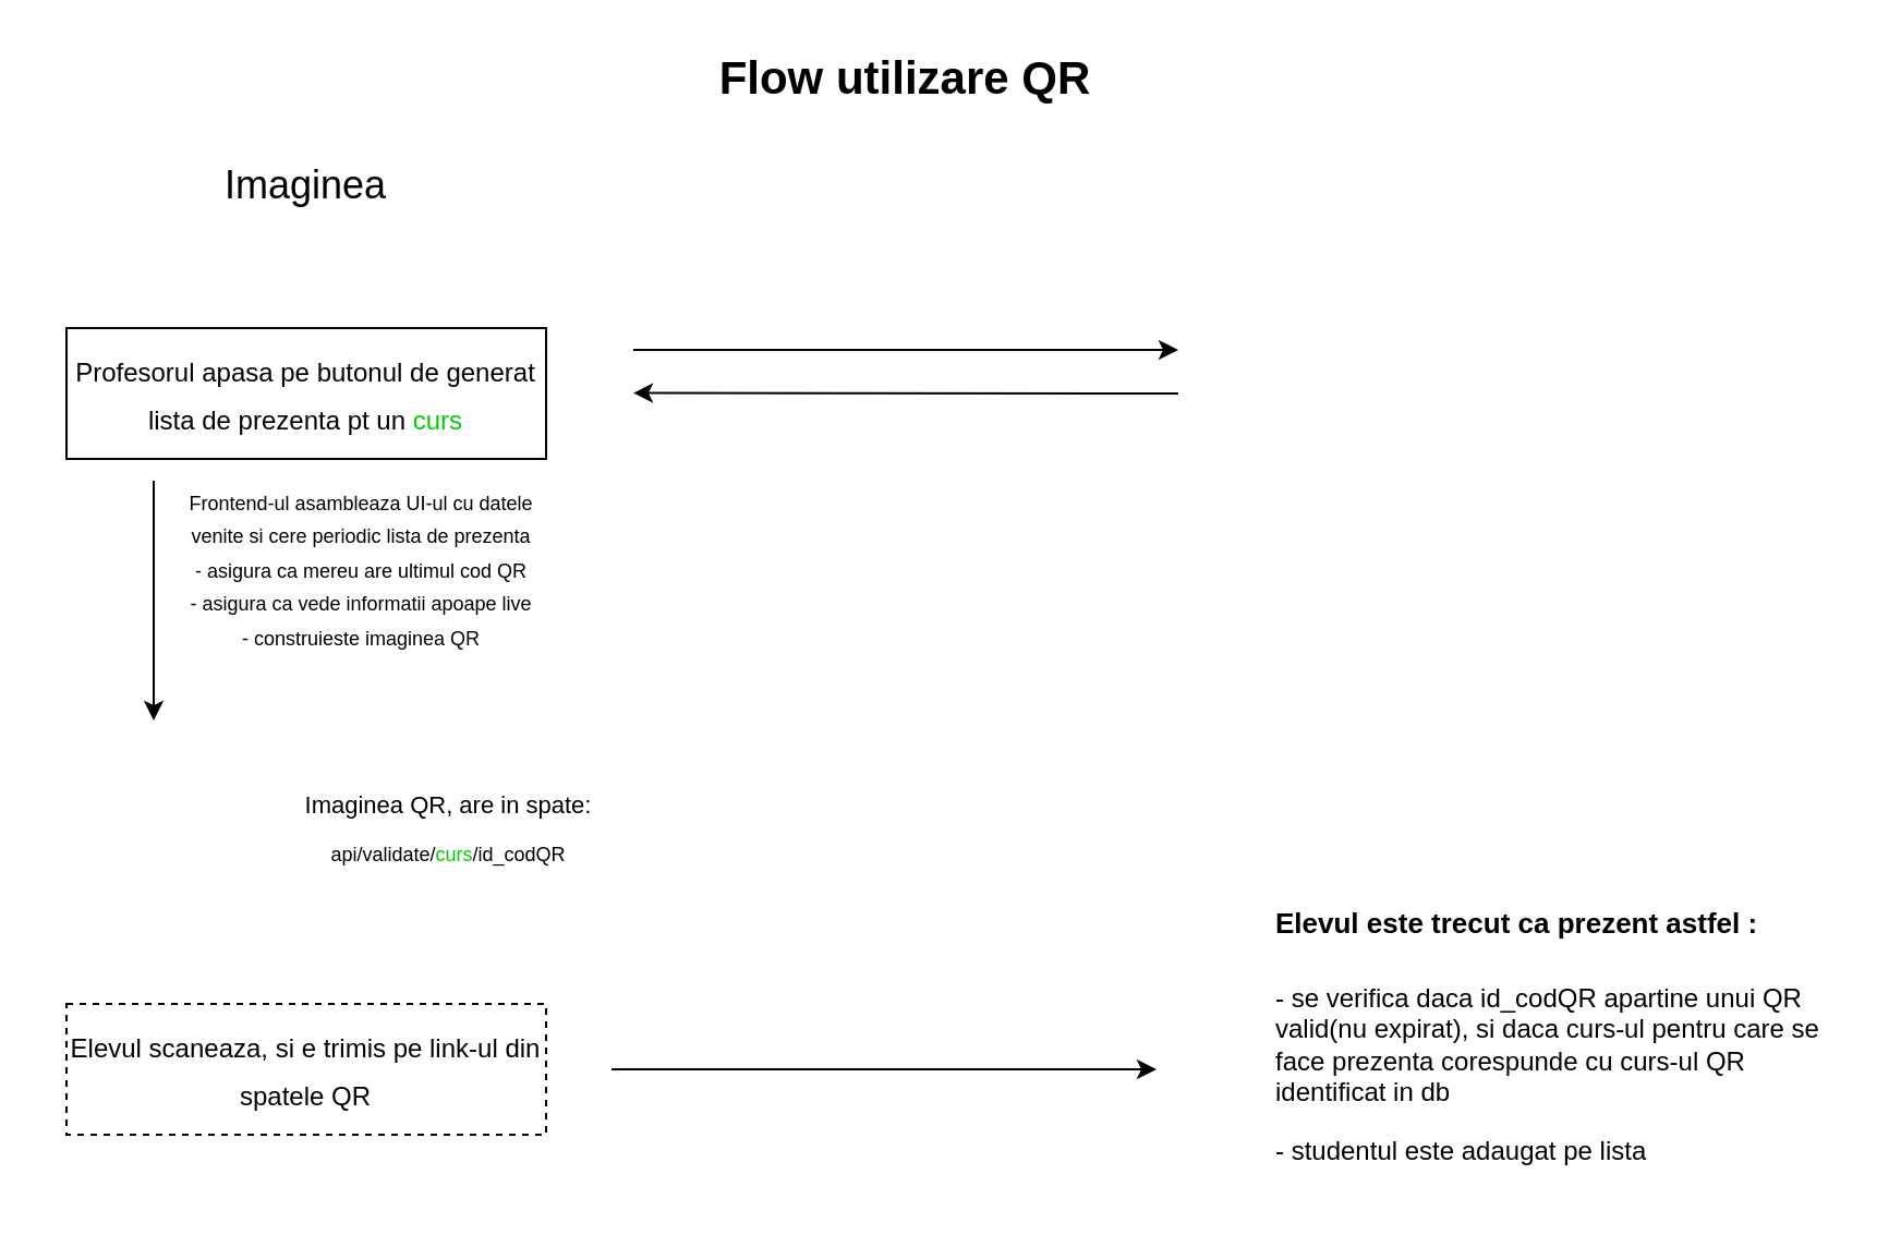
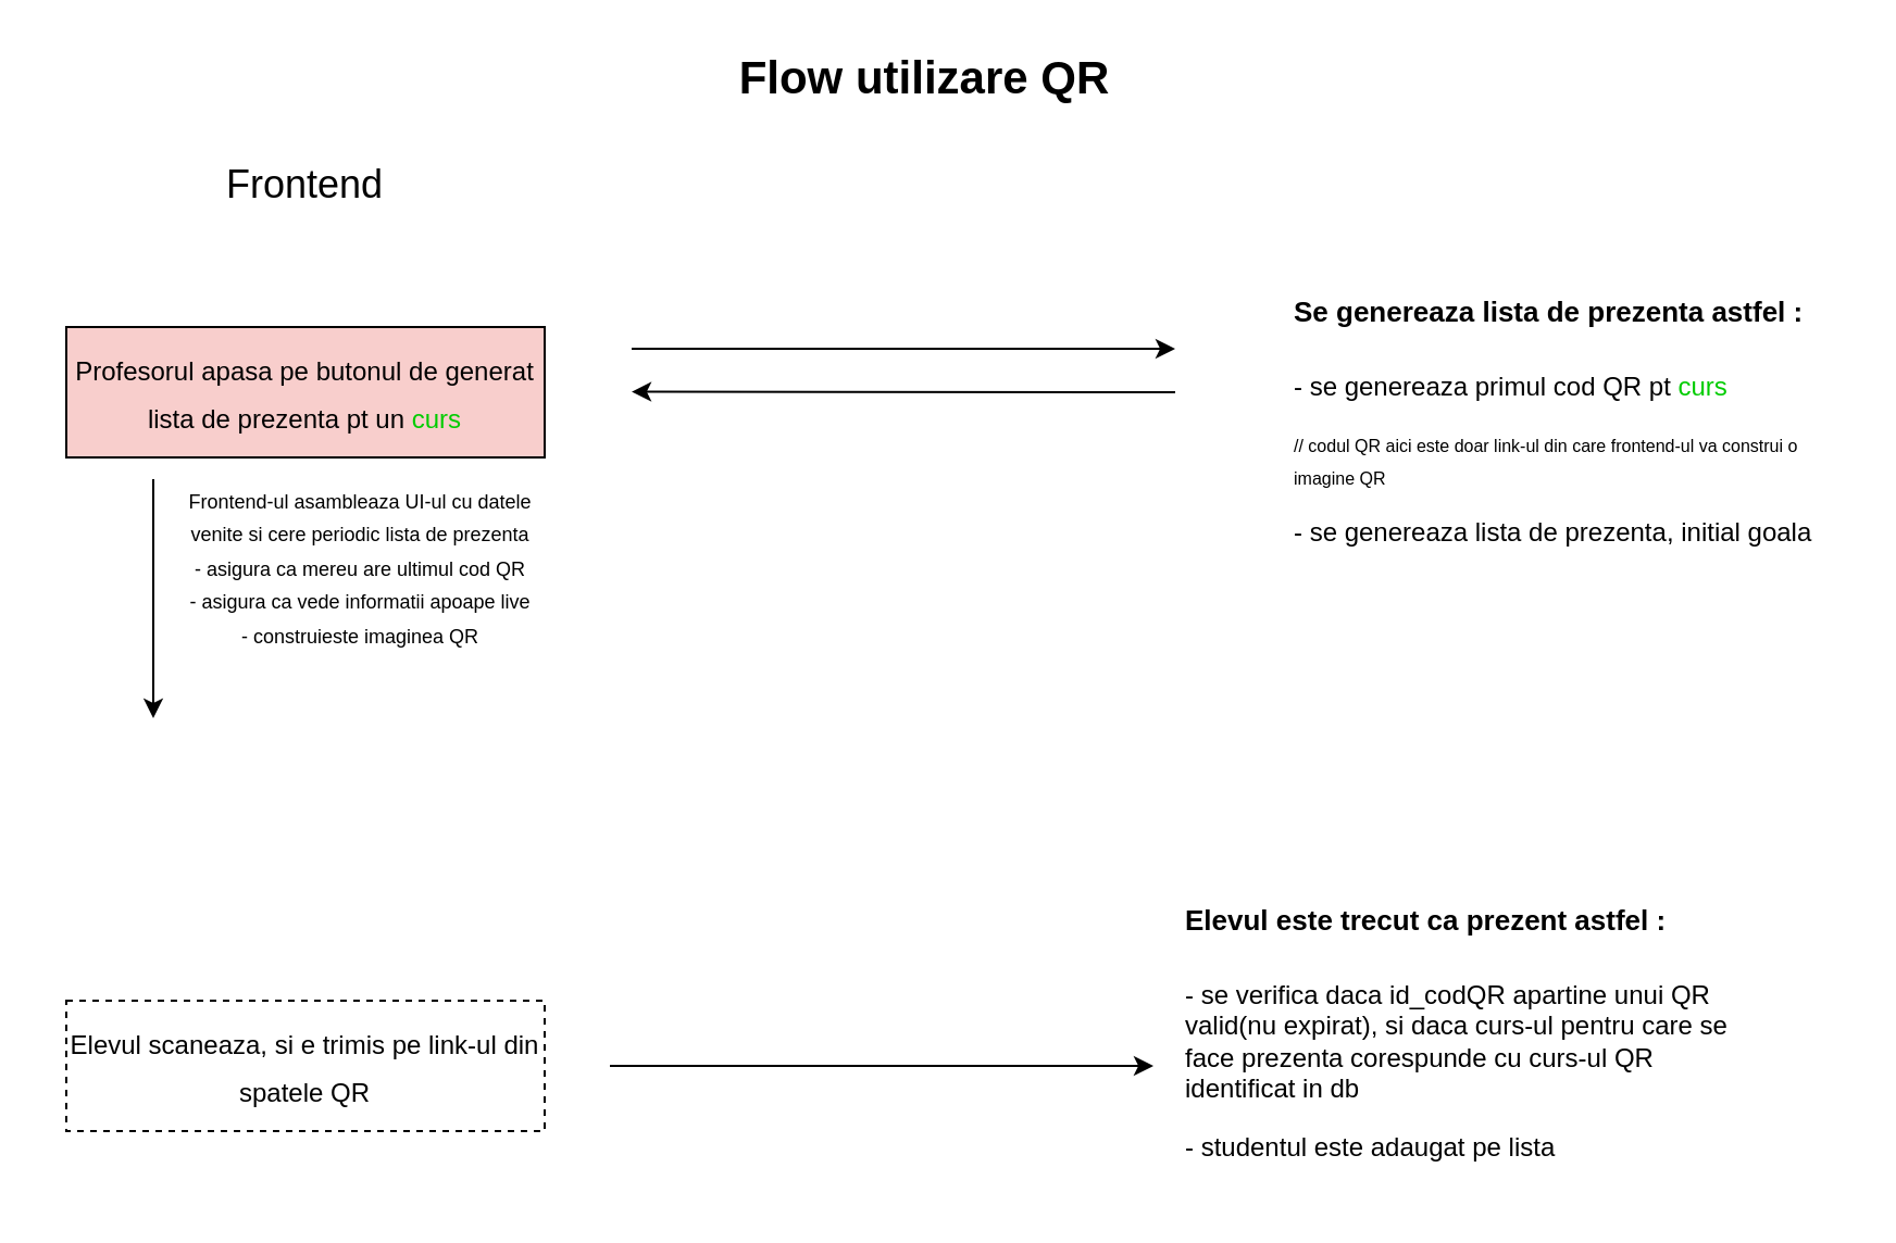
- <mxCell id="14" value="&lt;font style=&quot;font-size: 21px&quot;&gt;&lt;b&gt;Flow utilizare QR&lt;/b&gt;&lt;/font&gt;" style="text;html=1;strokeColor=none;fillColor=none;align=center;verticalAlign=middle;whiteSpace=wrap;rounded=0;" vertex="1" parent="1"><mxGeometry x="200" y="20" width="430" height="30" as="geometry" /></mxCell>
+ <mxCell id="14" value="&lt;font style=&quot;font-size: 21px&quot;&gt;&lt;b&gt;Flow utilizare QR&lt;/b&gt;&lt;/font&gt;" style="text;html=1;strokeColor=none;fillColor=none;align=center;verticalAlign=middle;whiteSpace=wrap;rounded=0;" vertex="1" parent="1"><mxGeometry x="210" y="20" width="430" height="30" as="geometry" /></mxCell>
- <mxCell id="2" value="&lt;font style=&quot;font-size: 18px&quot;&gt;Imaginea&lt;/font&gt;" style="text;html=1;strokeColor=none;fillColor=none;align=center;verticalAlign=middle;whiteSpace=wrap;rounded=0;" vertex="1" parent="1"><mxGeometry x="110" y="70" width="60" height="30" as="geometry" /></mxCell>
+ <mxCell id="2" value="&lt;font style=&quot;font-size: 18px&quot;&gt;Frontend&lt;/font&gt;" style="text;html=1;strokeColor=none;fillColor=none;align=center;verticalAlign=middle;whiteSpace=wrap;rounded=0;" vertex="1" parent="1"><mxGeometry x="110" y="70" width="60" height="30" as="geometry" /></mxCell>
- <mxCell id="3" value="&lt;font style=&quot;font-size: 12px&quot;&gt;Profesorul apasa pe butonul de generat lista de prezenta pt un &lt;font color=&quot;#00cc00&quot;&gt;curs&lt;/font&gt;&lt;/font&gt;" style="rounded=0;whiteSpace=wrap;html=1;fontSize=18;" vertex="1" parent="1"><mxGeometry x="30" y="150" width="220" height="60" as="geometry" /></mxCell>
+ <mxCell id="3" value="&lt;font style=&quot;font-size: 12px&quot;&gt;Profesorul apasa pe butonul de generat lista de prezenta pt un &lt;font color=&quot;#00cc00&quot;&gt;curs&lt;/font&gt;&lt;/font&gt;" style="rounded=0;whiteSpace=wrap;html=1;fontSize=18;fillColor=#f8cecc;" vertex="1" parent="1"><mxGeometry x="30" y="150" width="220" height="60" as="geometry" /></mxCell>
+ <mxCell id="4" value="&lt;h1&gt;&lt;font style=&quot;font-size: 13px&quot;&gt;Se genereaza lista de prezenta astfel :&lt;/font&gt;&lt;/h1&gt;&lt;p&gt;- se genereaza primul cod QR pt &lt;font color=&quot;#00cc00&quot;&gt;curs&lt;/font&gt;&lt;/p&gt;&lt;span style=&quot;font-size: 8px&quot;&gt;/&lt;/span&gt;&lt;span style=&quot;font-size: 8px&quot;&gt;/ codul QR aici este doar link-ul din care frontend-ul va construi o imagine QR&lt;/span&gt;&lt;span style=&quot;font-size: 8px&quot;&gt;&lt;br&gt;&lt;/span&gt;&lt;p&gt;- se genereaza lista de prezenta, initial goala&lt;/p&gt;" style="text;html=1;strokeColor=none;fillColor=none;spacing=5;spacingTop=-20;whiteSpace=wrap;overflow=hidden;rounded=0;fontSize=12;" vertex="1" parent="1"><mxGeometry x="590" y="120" width="260" height="150" as="geometry" /></mxCell>
- <mxCell id="10" value="&lt;font style=&quot;font-size: 11px&quot;&gt;Imaginea QR, are in spate:&lt;br&gt;&lt;/font&gt;&lt;br&gt;api/validate/&lt;font color=&quot;#00cc00&quot;&gt;curs&lt;/font&gt;/id_codQR" style="text;html=1;align=center;verticalAlign=middle;resizable=0;points=[];autosize=1;strokeColor=none;fillColor=none;fontSize=9;fontColor=#000000;" vertex="1" parent="1"><mxGeometry x="130" y="360" width="150" height="40" as="geometry" /></mxCell>
- <mxCell id="13" value="&lt;h1&gt;&lt;font style=&quot;font-size: 13px&quot;&gt;Elevul este trecut ca prezent astfel :&lt;/font&gt;&lt;/h1&gt;&lt;p&gt;- se verifica daca id_codQR apartine unui QR valid(nu expirat), si daca curs-ul pentru care se face prezenta corespunde cu curs-ul QR identificat in db&lt;/p&gt;&lt;p&gt;- studentul este adaugat pe lista&lt;/p&gt;" style="text;html=1;strokeColor=none;fillColor=none;spacing=5;spacingTop=-20;whiteSpace=wrap;overflow=hidden;rounded=0;fontSize=12;" vertex="1" parent="1"><mxGeometry x="580" y="400" width="260" height="150" as="geometry" /></mxCell>
+ <mxCell id="13" value="&lt;h1&gt;&lt;font style=&quot;font-size: 13px&quot;&gt;Elevul este trecut ca prezent astfel :&lt;/font&gt;&lt;/h1&gt;&lt;p&gt;- se verifica daca id_codQR apartine unui QR valid(nu expirat), si daca curs-ul pentru care se face prezenta corespunde cu curs-ul QR identificat in db&lt;/p&gt;&lt;p&gt;- studentul este adaugat pe lista&lt;/p&gt;" style="text;html=1;strokeColor=none;fillColor=none;spacing=5;spacingTop=-20;whiteSpace=wrap;overflow=hidden;rounded=0;fontSize=12;" vertex="1" parent="1"><mxGeometry x="540" y="400" width="260" height="150" as="geometry" /></mxCell>
